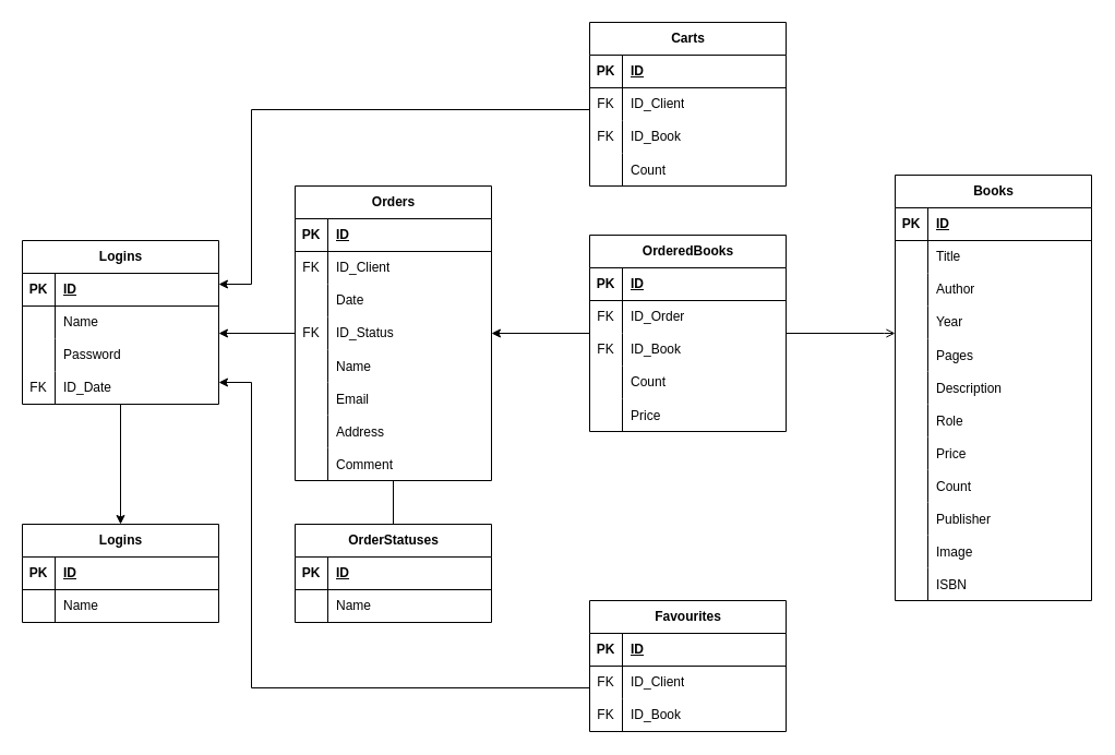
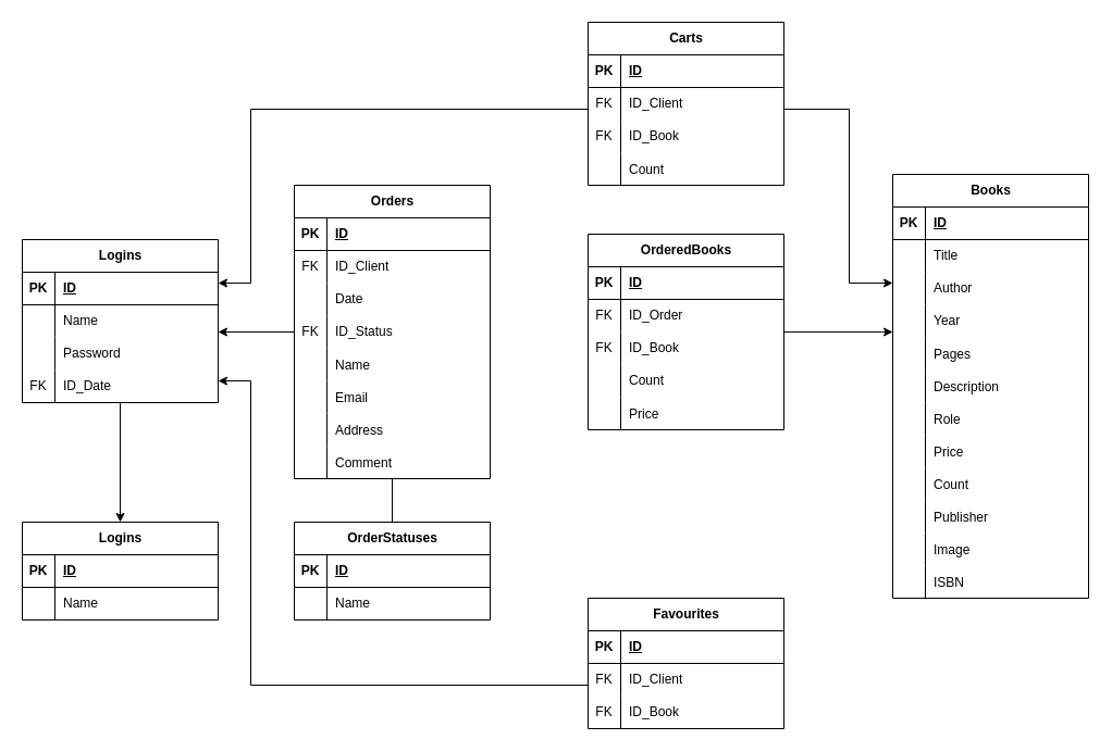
+ <mxCell id="136" style="edgeStyle=orthogonalEdgeStyle;rounded=0;orthogonalLoop=1;jettySize=auto;html=1;" edge="1" parent="1" source="118" target="71"><mxGeometry relative="1" as="geometry"><mxPoint x="850" y="570" as="sourcePoint" /><mxPoint x="990" y="375" as="targetPoint" /><Array as="points"><mxPoint x="780" y="100" /><mxPoint x="780" y="260" /></Array></mxGeometry></mxCell>
- <mxCell id="134" style="edgeStyle=orthogonalEdgeStyle;rounded=0;orthogonalLoop=1;jettySize=auto;html=1;" edge="1" parent="1" source="55" target="22"><mxGeometry relative="1" as="geometry"><mxPoint x="440" y="450" as="sourcePoint" /><mxPoint x="440" y="500" as="targetPoint" /><Array as="points" /></mxGeometry></mxCell>
- <mxCell id="135" style="edgeStyle=orthogonalEdgeStyle;rounded=0;orthogonalLoop=1;jettySize=auto;html=1;endArrow=open;" edge="1" parent="1" source="55" target="71"><mxGeometry relative="1" as="geometry"><mxPoint x="670" y="280" as="sourcePoint" /><mxPoint x="530" y="315" as="targetPoint" /><Array as="points"><mxPoint x="810" y="305" /><mxPoint x="810" y="305" /></Array></mxGeometry></mxCell>
+ <mxCell id="135" style="edgeStyle=orthogonalEdgeStyle;rounded=0;orthogonalLoop=1;jettySize=auto;html=1;" edge="1" parent="1" source="55" target="71"><mxGeometry relative="1" as="geometry"><mxPoint x="670" y="280" as="sourcePoint" /><mxPoint x="530" y="315" as="targetPoint" /><Array as="points"><mxPoint x="810" y="305" /><mxPoint x="810" y="305" /></Array></mxGeometry></mxCell>
